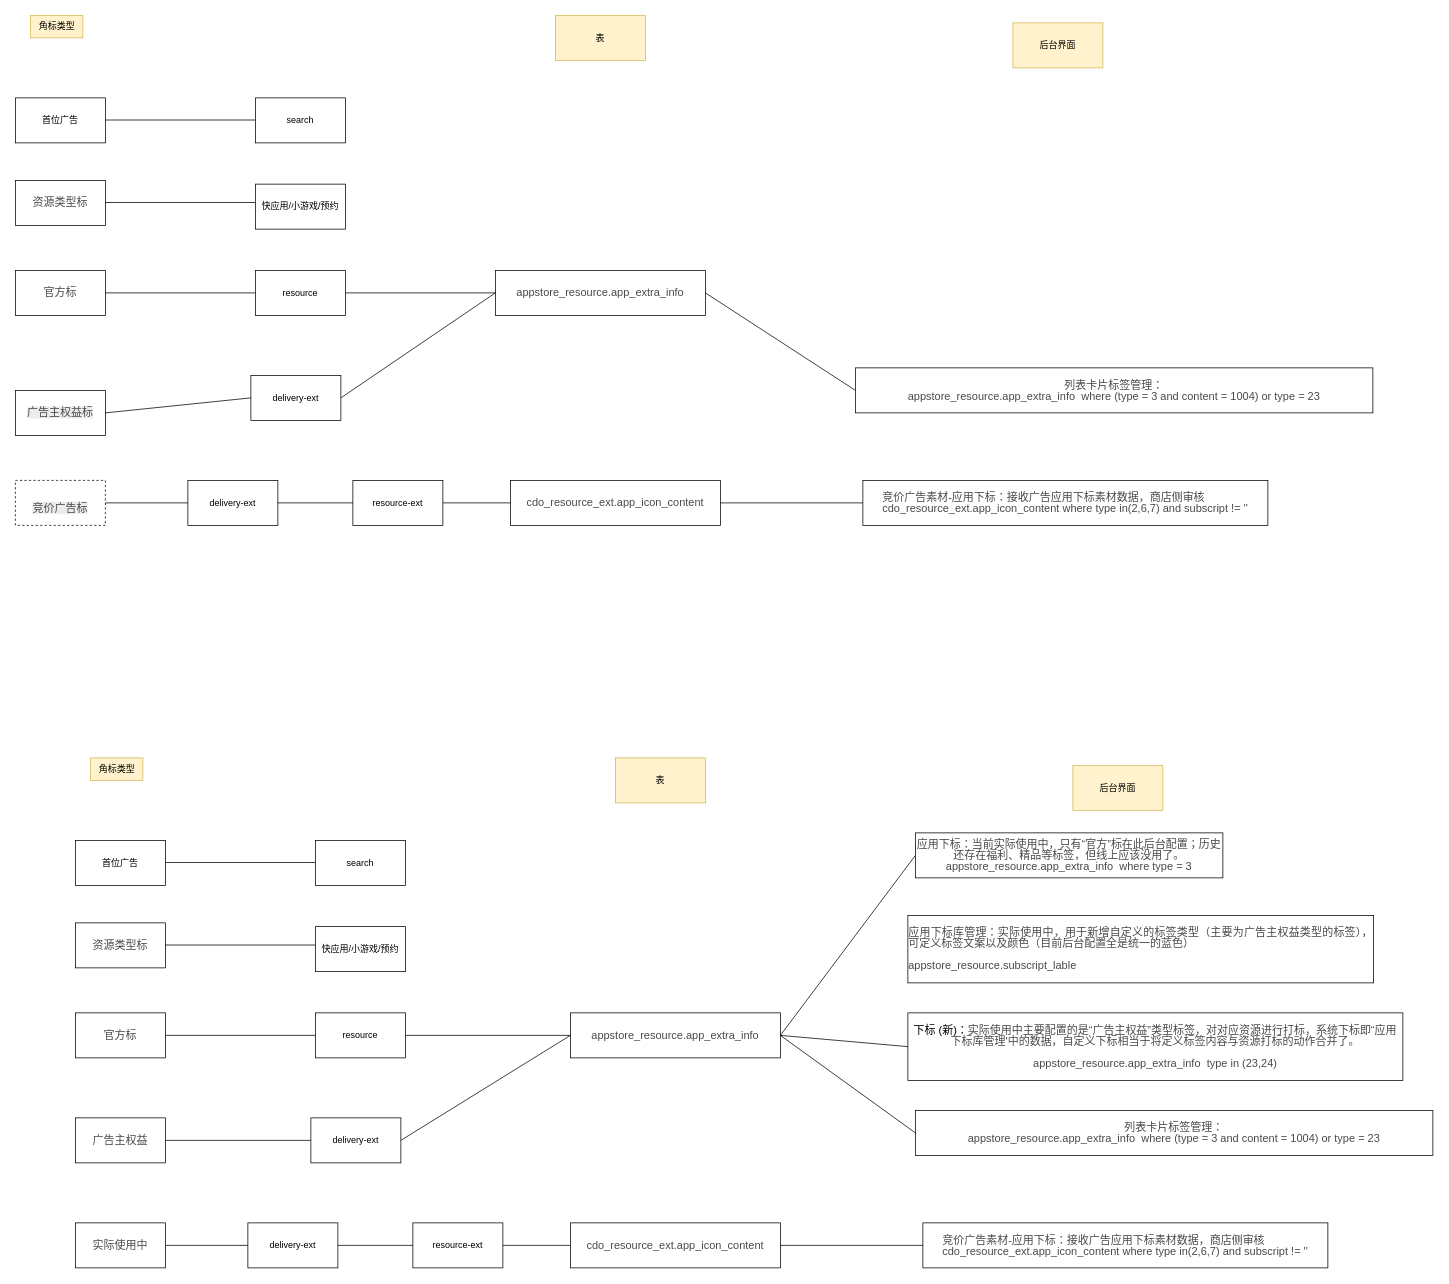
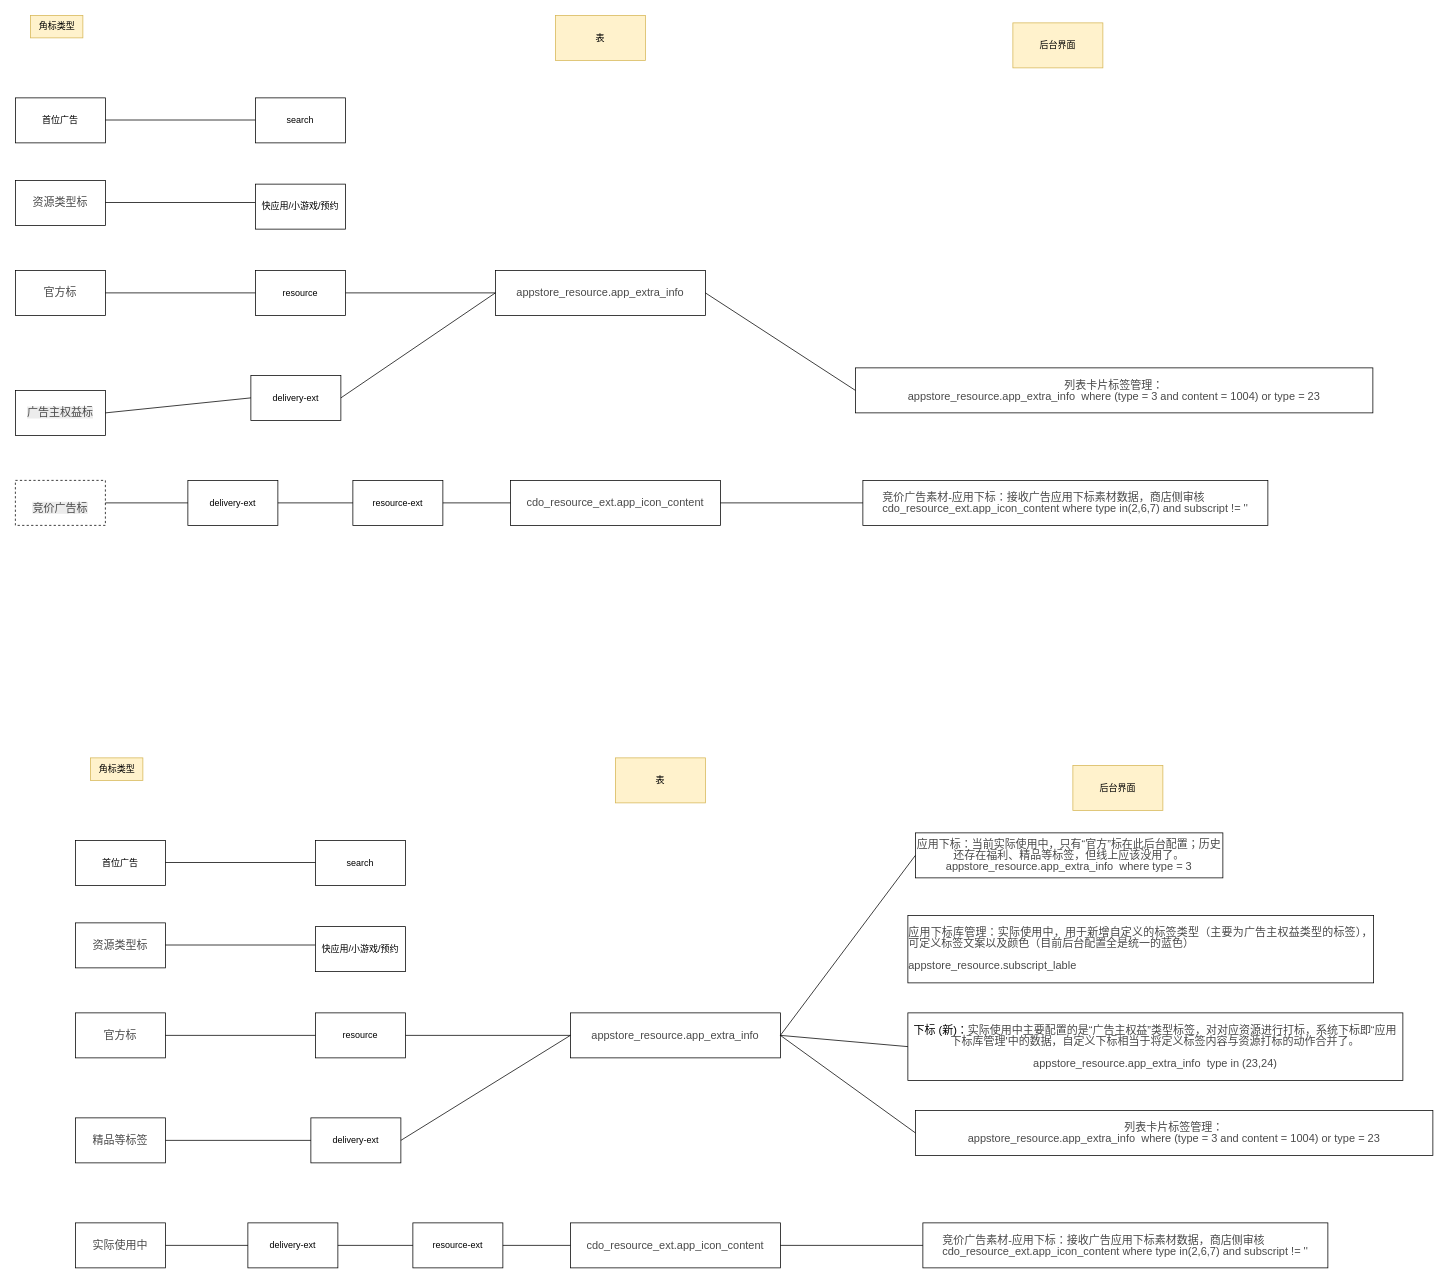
- <mxCell id="65" value="&lt;span style=&quot;color: rgb(73, 73, 73); font-size: 14.667px;&quot;&gt;广告主权益&lt;/span&gt;" style="whiteSpace=wrap;html=1;" vertex="1" parent="1"><mxGeometry x="100" y="1490" width="120" height="60" as="geometry" /></mxCell>
+ <mxCell id="65" value="&lt;span style=&quot;color: rgb(73, 73, 73); font-size: 14.667px;&quot;&gt;精品等标签&lt;/span&gt;" style="whiteSpace=wrap;html=1;" vertex="1" parent="1"><mxGeometry x="100" y="1490" width="120" height="60" as="geometry" /></mxCell>
